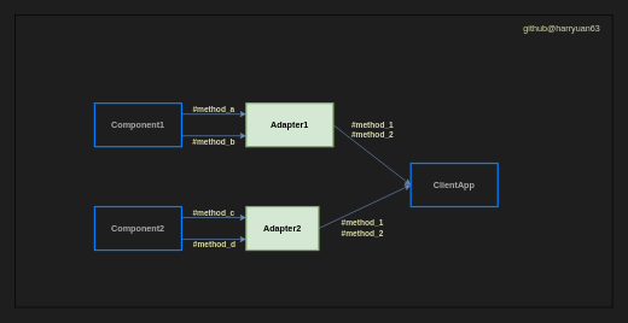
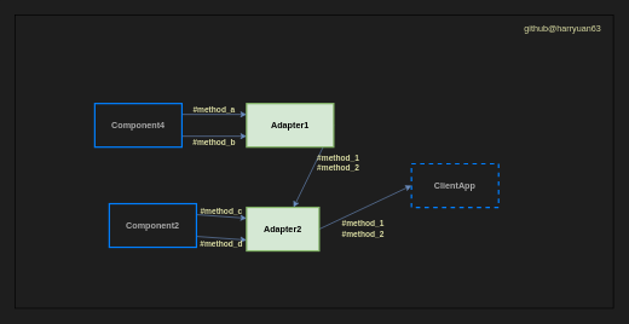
- <mxCell id="6" value="&lt;font&gt;Component1&lt;/font&gt;" style="rounded=0;whiteSpace=wrap;html=1;fillColor=none;strokeColor=#007FFF;strokeWidth=2;fontColor=#aaa;fontStyle=1" parent="1" vertex="1"><mxGeometry x="130" y="142" width="120" height="60" as="geometry" /></mxCell>
+ <mxCell id="6" value="&lt;font&gt;Component4&lt;/font&gt;" style="rounded=0;whiteSpace=wrap;html=1;fillColor=none;strokeColor=#007FFF;strokeWidth=2;fontColor=#aaa;fontStyle=1" parent="1" vertex="1"><mxGeometry x="130" y="142" width="120" height="60" as="geometry" /></mxCell>
- <mxCell id="10" value="#method_1&lt;br&gt;#method_2" style="edgeStyle=none;html=1;exitX=1;exitY=0.5;exitDx=0;exitDy=0;entryX=0;entryY=0.5;entryDx=0;entryDy=0;labelBackgroundColor=none;fontColor=#DBDDA4;fillColor=#dae8fc;strokeColor=#6c8ebf;fontStyle=1" parent="1" source="11" target="3" edge="1"><mxGeometry x="-0.306" y="28" relative="1" as="geometry"><mxPoint as="offset" /></mxGeometry></mxCell>
+ <mxCell id="10" value="#method_1&lt;br&gt;#method_2" style="edgeStyle=none;html=1;exitX=1;exitY=0.5;exitDx=0;exitDy=0;labelBackgroundColor=none;fontColor=#DBDDA4;fillColor=#dae8fc;strokeColor=#6c8ebf;fontStyle=1;" parent="1" source="11" target="13" edge="1"><mxGeometry x="-0.306" y="28" relative="1" as="geometry"><mxPoint as="offset" /></mxGeometry></mxCell>
- <mxCell id="3" value="&lt;font&gt;ClientApp&lt;/font&gt;" style="rounded=0;whiteSpace=wrap;html=1;fillColor=none;strokeColor=#007FFF;strokeWidth=2;fontColor=#aaa;fontStyle=1" parent="1" vertex="1"><mxGeometry x="566" y="225" width="120" height="60" as="geometry" /></mxCell>
+ <mxCell id="3" value="&lt;font&gt;ClientApp&lt;/font&gt;" style="rounded=0;whiteSpace=wrap;html=1;fillColor=none;strokeColor=#007FFF;strokeWidth=2;fontColor=#aaa;fontStyle=1;dashed=1;" parent="1" vertex="1"><mxGeometry x="566" y="225" width="120" height="60" as="geometry" /></mxCell>
- <mxCell id="9" value="&lt;font&gt;Component2&lt;/font&gt;" style="rounded=0;whiteSpace=wrap;html=1;fillColor=none;strokeColor=#007FFF;strokeWidth=2;fontColor=#aaa;fontStyle=1" parent="1" vertex="1"><mxGeometry x="130" y="285" width="120" height="60" as="geometry" /></mxCell>
+ <mxCell id="9" value="&lt;font&gt;Component2&lt;/font&gt;" style="rounded=0;whiteSpace=wrap;html=1;fillColor=none;strokeColor=#007FFF;strokeWidth=2;fontColor=#aaa;fontStyle=1" parent="1" vertex="1"><mxGeometry x="150" y="280" width="120" height="60" as="geometry" /></mxCell>
